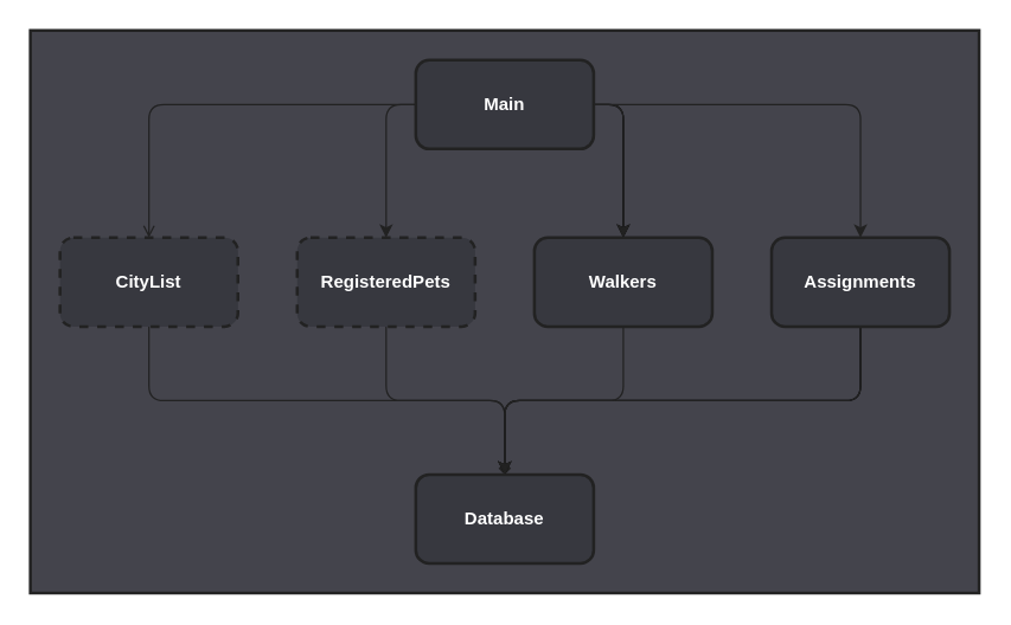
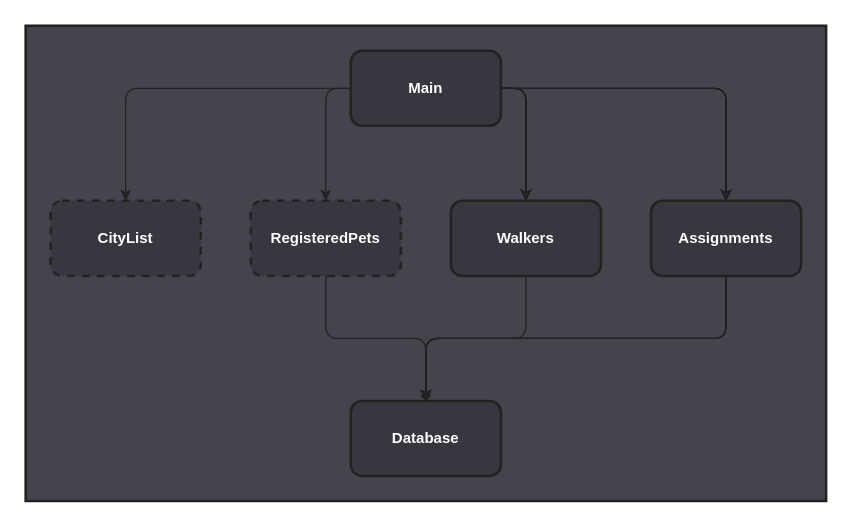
- <mxCell id="3" style="edgeStyle=none;html=1;entryX=0.5;entryY=0;entryDx=0;entryDy=0;strokeColor=#222222;endArrow=open;" parent="1" source="7" target="9" edge="1"><mxGeometry relative="1" as="geometry"><Array as="points"><mxPoint x="100" y="70" /></Array></mxGeometry></mxCell>
+ <mxCell id="3" style="edgeStyle=none;html=1;entryX=0.5;entryY=0;entryDx=0;entryDy=0;strokeColor=#222222;" parent="1" source="7" target="9" edge="1"><mxGeometry relative="1" as="geometry"><Array as="points"><mxPoint x="100" y="70" /></Array></mxGeometry></mxCell>
+ <mxCell id="6" style="edgeStyle=none;html=1;entryX=0.5;entryY=0;entryDx=0;entryDy=0;" parent="1" source="7" target="14" edge="1"><mxGeometry relative="1" as="geometry"><Array as="points"><mxPoint x="580" y="70" /></Array></mxGeometry></mxCell>
- <mxCell id="8" style="edgeStyle=none;html=1;entryX=0.5;entryY=0;entryDx=0;entryDy=0;strokeColor=#222222;" parent="1" source="9" target="15" edge="1"><mxGeometry relative="1" as="geometry"><Array as="points"><mxPoint x="100" y="270" /><mxPoint x="340" y="270" /></Array></mxGeometry></mxCell>
